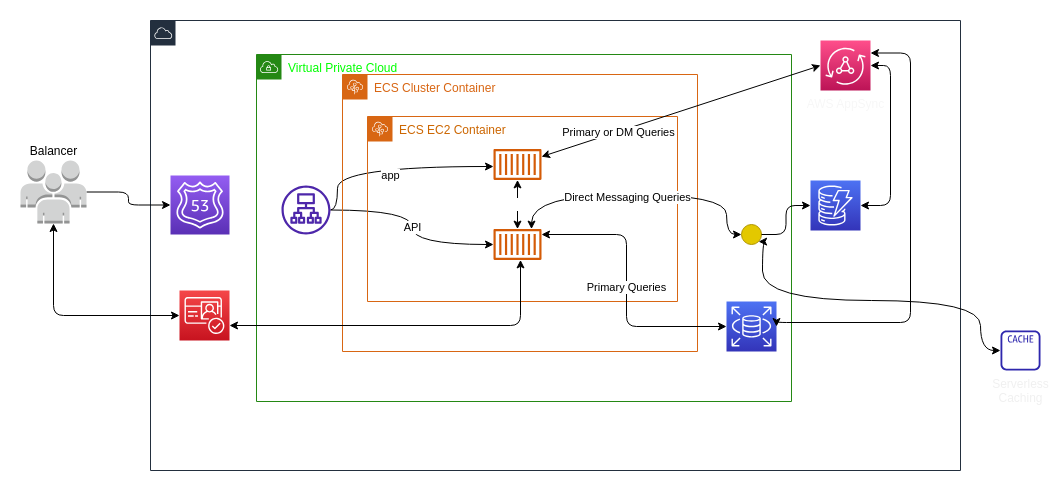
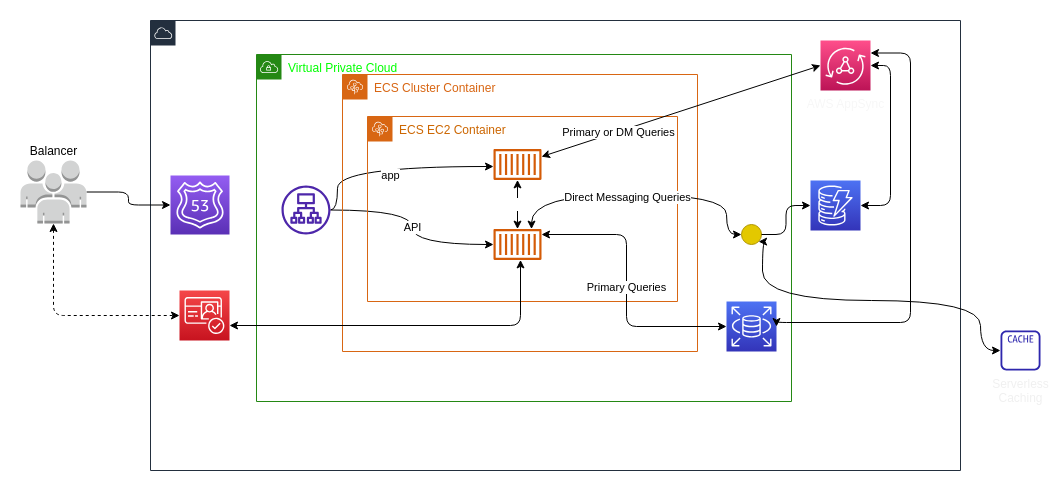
- <mxCell id="28" style="edgeStyle=orthogonalEdgeStyle;rounded=1;orthogonalLoop=1;jettySize=auto;html=1;startArrow=classic;startFill=1;" edge="1" parent="1" source="29" target="22"><mxGeometry relative="1" as="geometry"><Array as="points"><mxPoint x="53" y="315" /></Array></mxGeometry></mxCell>
+ <mxCell id="28" style="edgeStyle=orthogonalEdgeStyle;rounded=1;orthogonalLoop=1;jettySize=auto;html=1;startArrow=classic;startFill=1;dashed=1;" edge="1" parent="1" source="29" target="22"><mxGeometry relative="1" as="geometry"><Array as="points"><mxPoint x="53" y="315" /></Array></mxGeometry></mxCell>
